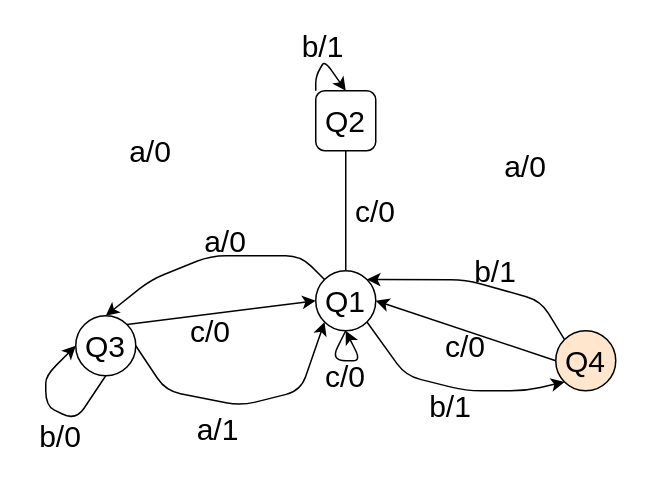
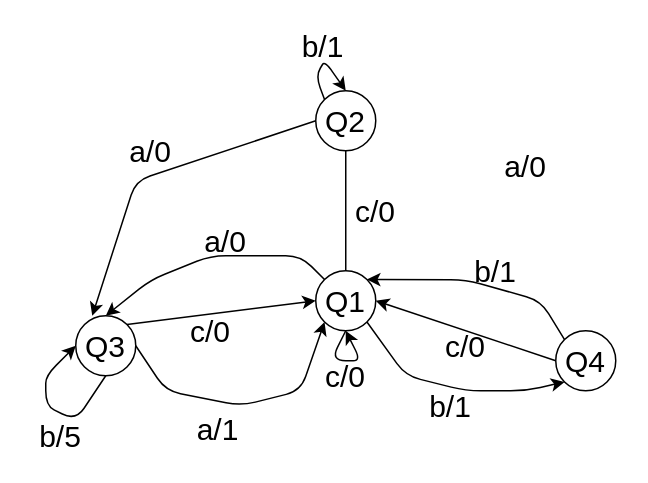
- <mxCell id="4" value="&lt;font style=&quot;font-size: 20px&quot;&gt;Q2&lt;/font&gt;" style="whiteSpace=wrap;html=1;aspect=fixed;rounded=1;" vertex="1" parent="1"><mxGeometry x="210" y="60" width="40" height="40" as="geometry" /></mxCell>
+ <mxCell id="4" value="&lt;font style=&quot;font-size: 20px&quot;&gt;Q2&lt;/font&gt;" style="ellipse;whiteSpace=wrap;html=1;aspect=fixed;" vertex="1" parent="1"><mxGeometry x="210" y="60" width="40" height="40" as="geometry" /></mxCell>
+ <mxCell id="13" value="" style="endArrow=classic;html=1;exitX=0;exitY=0.5;exitDx=0;exitDy=0;entryX=0.275;entryY=0;entryDx=0;entryDy=0;entryPerimeter=0;" edge="1" parent="1" source="4" target="3"><mxGeometry width="50" height="50" relative="1" as="geometry"><mxPoint x="50" y="180" as="sourcePoint" /><mxPoint x="100" y="130" as="targetPoint" /><Array as="points"><mxPoint x="90" y="120" /></Array></mxGeometry></mxCell>
- <mxCell id="5" value="&lt;font style=&quot;font-size: 20px&quot;&gt;Q4&lt;br&gt;&lt;/font&gt;" style="ellipse;whiteSpace=wrap;html=1;aspect=fixed;fillColor=#ffe6cc;" vertex="1" parent="1"><mxGeometry x="370" y="220" width="40" height="40" as="geometry" /></mxCell>
+ <mxCell id="5" value="&lt;font style=&quot;font-size: 20px&quot;&gt;Q4&lt;br&gt;&lt;/font&gt;" style="ellipse;whiteSpace=wrap;html=1;aspect=fixed;" vertex="1" parent="1"><mxGeometry x="370" y="220" width="40" height="40" as="geometry" /></mxCell>
- <mxCell id="21" value="&lt;font style=&quot;font-size: 20px&quot;&gt;b/0&lt;/font&gt;" style="text;html=1;strokeColor=none;fillColor=none;align=center;verticalAlign=middle;whiteSpace=wrap;rounded=0;" vertex="1" parent="1"><mxGeometry x="20" y="280" width="40" height="20" as="geometry" /></mxCell>
+ <mxCell id="21" value="&lt;font style=&quot;font-size: 20px&quot;&gt;b/5&lt;/font&gt;" style="text;html=1;strokeColor=none;fillColor=none;align=center;verticalAlign=middle;whiteSpace=wrap;rounded=0;" vertex="1" parent="1"><mxGeometry x="20" y="280" width="40" height="20" as="geometry" /></mxCell>
